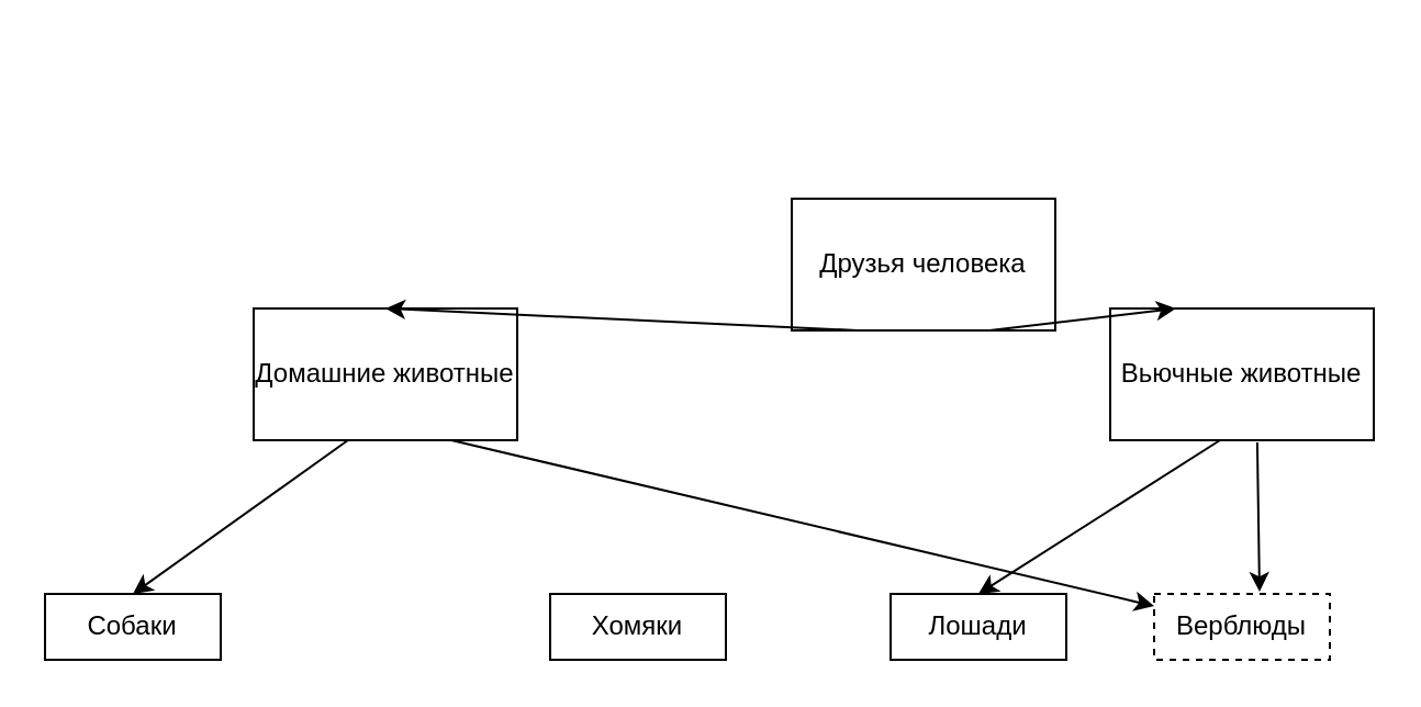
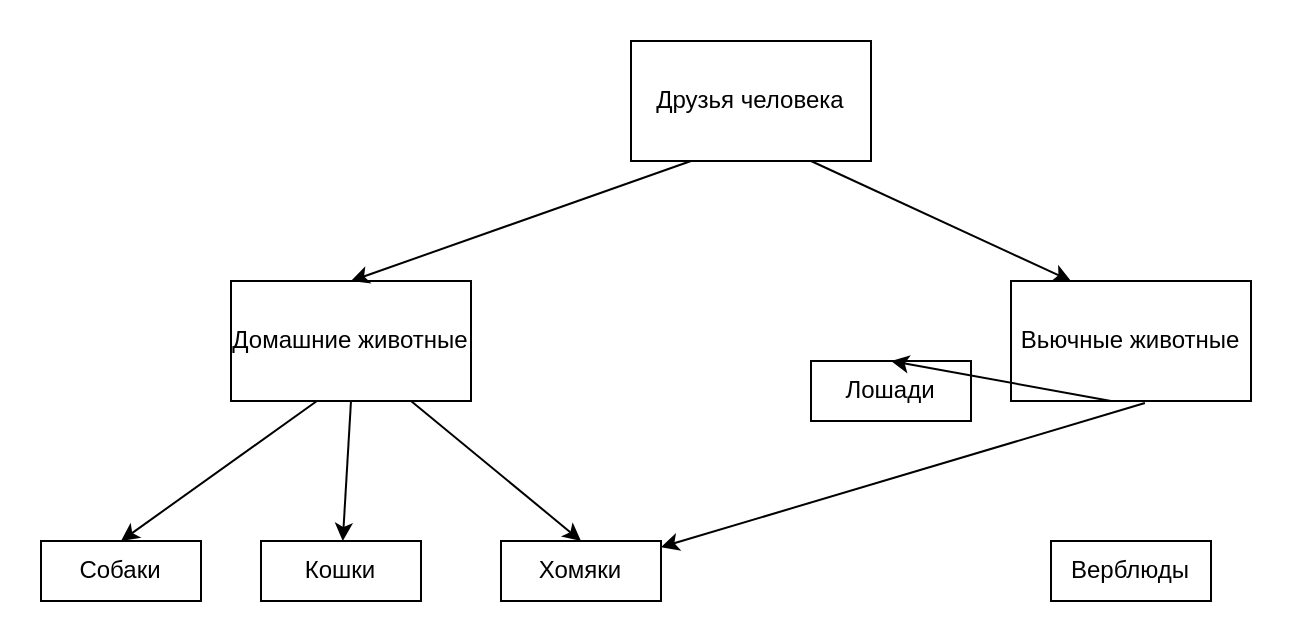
- <mxCell id="2" value="Друзья человека" style="rounded=0;whiteSpace=wrap;html=1;" vertex="1" parent="1"><mxGeometry x="360" y="90" width="120" height="60" as="geometry" /></mxCell>
+ <mxCell id="2" value="Друзья человека" style="rounded=0;whiteSpace=wrap;html=1;" vertex="1" parent="1"><mxGeometry x="315" y="20" width="120" height="60" as="geometry" /></mxCell>
- <mxCell id="14" value="" style="endArrow=classic;html=1;rounded=0;exitX=0.75;exitY=1;exitDx=0;exitDy=0;" edge="1" parent="1" source="3" target="11"><mxGeometry width="50" height="50" relative="1" as="geometry"><mxPoint x="365" y="420" as="sourcePoint" /><mxPoint x="415" y="370" as="targetPoint" /></mxGeometry></mxCell>
+ <mxCell id="14" value="" style="endArrow=classic;html=1;rounded=0;exitX=0.75;exitY=1;exitDx=0;exitDy=0;entryX=0.5;entryY=0;entryDx=0;entryDy=0;" edge="1" parent="1" source="3" target="9"><mxGeometry width="50" height="50" relative="1" as="geometry"><mxPoint x="365" y="420" as="sourcePoint" /><mxPoint x="415" y="370" as="targetPoint" /></mxGeometry></mxCell>
+ <mxCell id="12" value="" style="endArrow=classic;html=1;rounded=0;exitX=0.5;exitY=1;exitDx=0;exitDy=0;" edge="1" parent="1" source="3" target="8"><mxGeometry width="50" height="50" relative="1" as="geometry"><mxPoint x="365" y="420" as="sourcePoint" /><mxPoint x="415" y="370" as="targetPoint" /></mxGeometry></mxCell>
- <mxCell id="16" value="" style="endArrow=classic;html=1;rounded=0;entryX=0.6;entryY=-0.033;entryDx=0;entryDy=0;entryPerimeter=0;exitX=0.558;exitY=1.017;exitDx=0;exitDy=0;exitPerimeter=0;" edge="1" parent="1" source="4" target="11"><mxGeometry width="50" height="50" relative="1" as="geometry"><mxPoint x="575" y="210" as="sourcePoint" /><mxPoint x="415" y="370" as="targetPoint" /></mxGeometry></mxCell>
+ <mxCell id="16" value="" style="endArrow=classic;html=1;rounded=0;exitX=0.558;exitY=1.017;exitDx=0;exitDy=0;exitPerimeter=0;" edge="1" parent="1" source="4" target="9"><mxGeometry width="50" height="50" relative="1" as="geometry"><mxPoint x="575" y="210" as="sourcePoint" /><mxPoint x="415" y="370" as="targetPoint" /></mxGeometry></mxCell>
+ <mxCell id="8" value="Кошки" style="rounded=0;whiteSpace=wrap;html=1;" vertex="1" parent="1"><mxGeometry x="130" y="270" width="80" height="30" as="geometry" /></mxCell>
- <mxCell id="10" value="Лошади" style="rounded=0;whiteSpace=wrap;html=1;" vertex="1" parent="1"><mxGeometry x="405" y="270" width="80" height="30" as="geometry" /></mxCell>
+ <mxCell id="10" value="Лошади" style="rounded=0;whiteSpace=wrap;html=1;" vertex="1" parent="1"><mxGeometry x="405" y="180" width="80" height="30" as="geometry" /></mxCell>
- <mxCell id="11" value="Верблюды" style="rounded=0;whiteSpace=wrap;html=1;dashed=1;" vertex="1" parent="1"><mxGeometry x="525" y="270" width="80" height="30" as="geometry" /></mxCell>
+ <mxCell id="11" value="Верблюды" style="rounded=0;whiteSpace=wrap;html=1;" vertex="1" parent="1"><mxGeometry x="525" y="270" width="80" height="30" as="geometry" /></mxCell>
